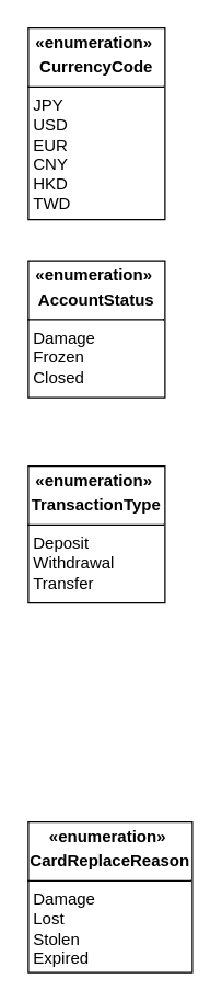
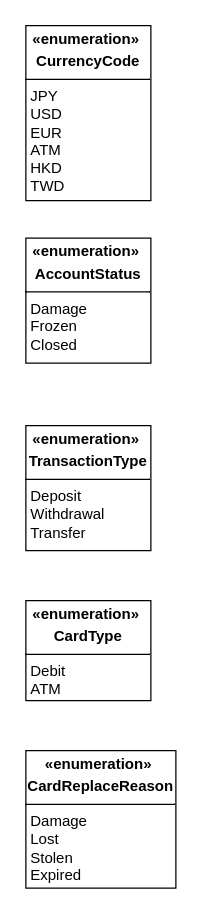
- <mxCell id="4" value="&lt;p style=&quot;margin:0px;margin-top:4px;text-align:center;&quot;&gt;&lt;b&gt;«enumeration»&amp;nbsp;&lt;/b&gt;&lt;/p&gt;&lt;p style=&quot;margin:0px;margin-top:4px;text-align:center;&quot;&gt;&lt;b&gt;CurrencyCode&lt;/b&gt;&lt;/p&gt;&lt;hr size=&quot;1&quot; style=&quot;border-style:solid;&quot;&gt;&lt;p style=&quot;margin:0px;margin-left:4px;&quot;&gt;&lt;/p&gt;&lt;p style=&quot;margin:0px;margin-left:4px;&quot;&gt;JPY&lt;/p&gt;&lt;p style=&quot;margin:0px;margin-left:4px;&quot;&gt;USD&lt;/p&gt;&lt;p style=&quot;margin:0px;margin-left:4px;&quot;&gt;EUR&lt;/p&gt;&lt;p style=&quot;margin:0px;margin-left:4px;&quot;&gt;CNY&lt;/p&gt;&lt;p style=&quot;margin:0px;margin-left:4px;&quot;&gt;HKD&lt;/p&gt;&lt;p style=&quot;margin:0px;margin-left:4px;&quot;&gt;TWD&lt;/p&gt;" style="verticalAlign=top;align=left;overflow=fill;html=1;whiteSpace=wrap;" vertex="1" parent="1"><mxGeometry x="20" y="20" width="100" height="140" as="geometry" /></mxCell>
+ <mxCell id="4" value="&lt;p style=&quot;margin:0px;margin-top:4px;text-align:center;&quot;&gt;&lt;b&gt;«enumeration»&amp;nbsp;&lt;/b&gt;&lt;/p&gt;&lt;p style=&quot;margin:0px;margin-top:4px;text-align:center;&quot;&gt;&lt;b&gt;CurrencyCode&lt;/b&gt;&lt;/p&gt;&lt;hr size=&quot;1&quot; style=&quot;border-style:solid;&quot;&gt;&lt;p style=&quot;margin:0px;margin-left:4px;&quot;&gt;&lt;/p&gt;&lt;p style=&quot;margin:0px;margin-left:4px;&quot;&gt;JPY&lt;/p&gt;&lt;p style=&quot;margin:0px;margin-left:4px;&quot;&gt;USD&lt;/p&gt;&lt;p style=&quot;margin:0px;margin-left:4px;&quot;&gt;EUR&lt;/p&gt;&lt;p style=&quot;margin:0px;margin-left:4px;&quot;&gt;ATM&lt;/p&gt;&lt;p style=&quot;margin:0px;margin-left:4px;&quot;&gt;HKD&lt;/p&gt;&lt;p style=&quot;margin:0px;margin-left:4px;&quot;&gt;TWD&lt;/p&gt;" style="verticalAlign=top;align=left;overflow=fill;html=1;whiteSpace=wrap;" vertex="1" parent="1"><mxGeometry x="20" y="20" width="100" height="140" as="geometry" /></mxCell>
+ <mxCell id="5" value="&lt;p style=&quot;margin:0px;margin-top:4px;text-align:center;&quot;&gt;&lt;b&gt;«enumeration»&amp;nbsp;&lt;/b&gt;&lt;/p&gt;&lt;p style=&quot;margin:0px;margin-top:4px;text-align:center;&quot;&gt;&lt;b&gt;CardType&lt;/b&gt;&lt;/p&gt;&lt;hr size=&quot;1&quot; style=&quot;border-style:solid;&quot;&gt;&lt;p style=&quot;margin:0px;margin-left:4px;&quot;&gt;&lt;/p&gt;&lt;p style=&quot;margin:0px;margin-left:4px;&quot;&gt;Debit&lt;/p&gt;&lt;p style=&quot;margin:0px;margin-left:4px;&quot;&gt;ATM&lt;/p&gt;" style="verticalAlign=top;align=left;overflow=fill;html=1;whiteSpace=wrap;" vertex="1" parent="1"><mxGeometry x="20" y="480" width="100" height="80" as="geometry" /></mxCell>
